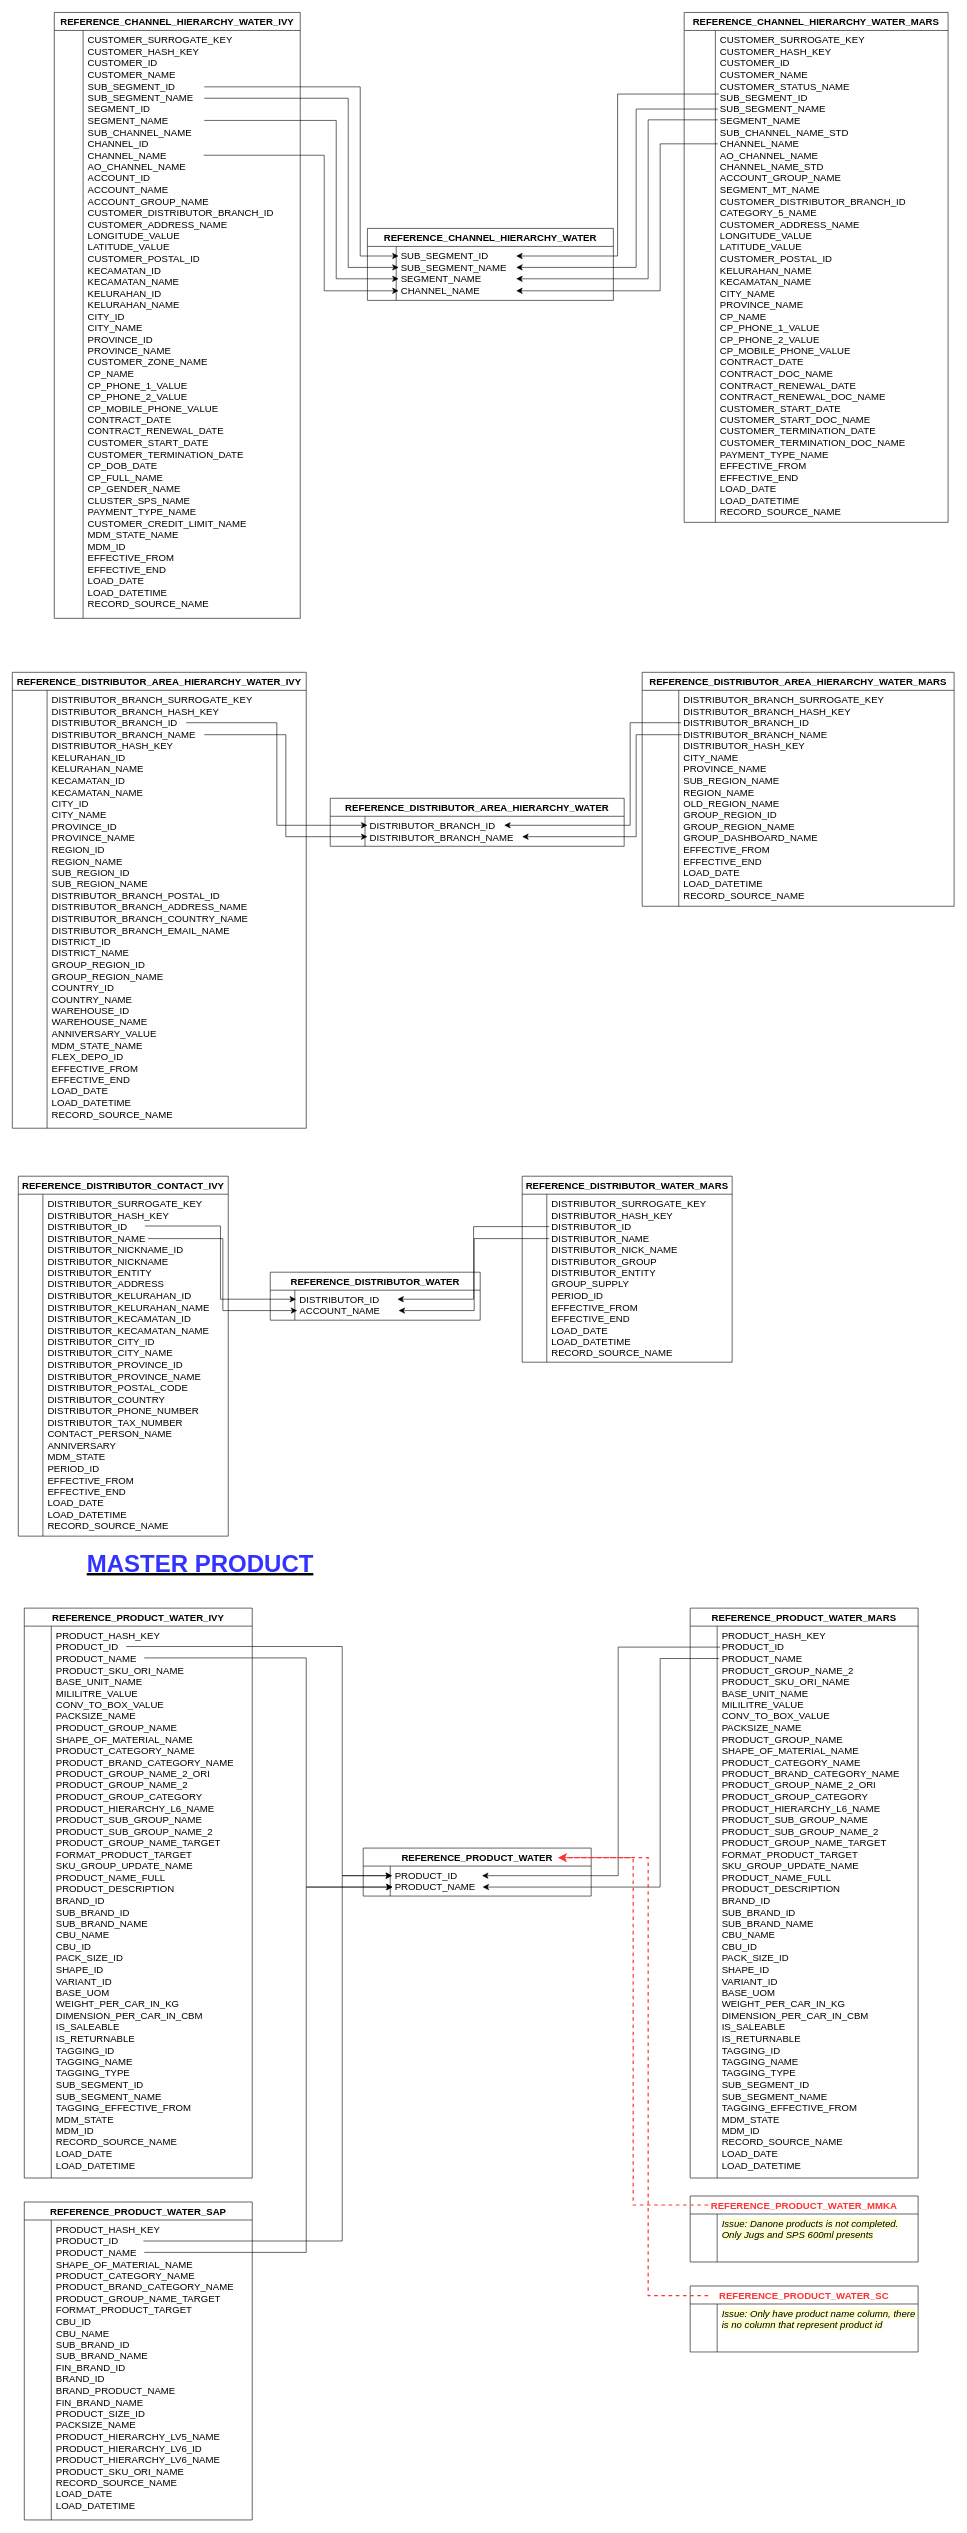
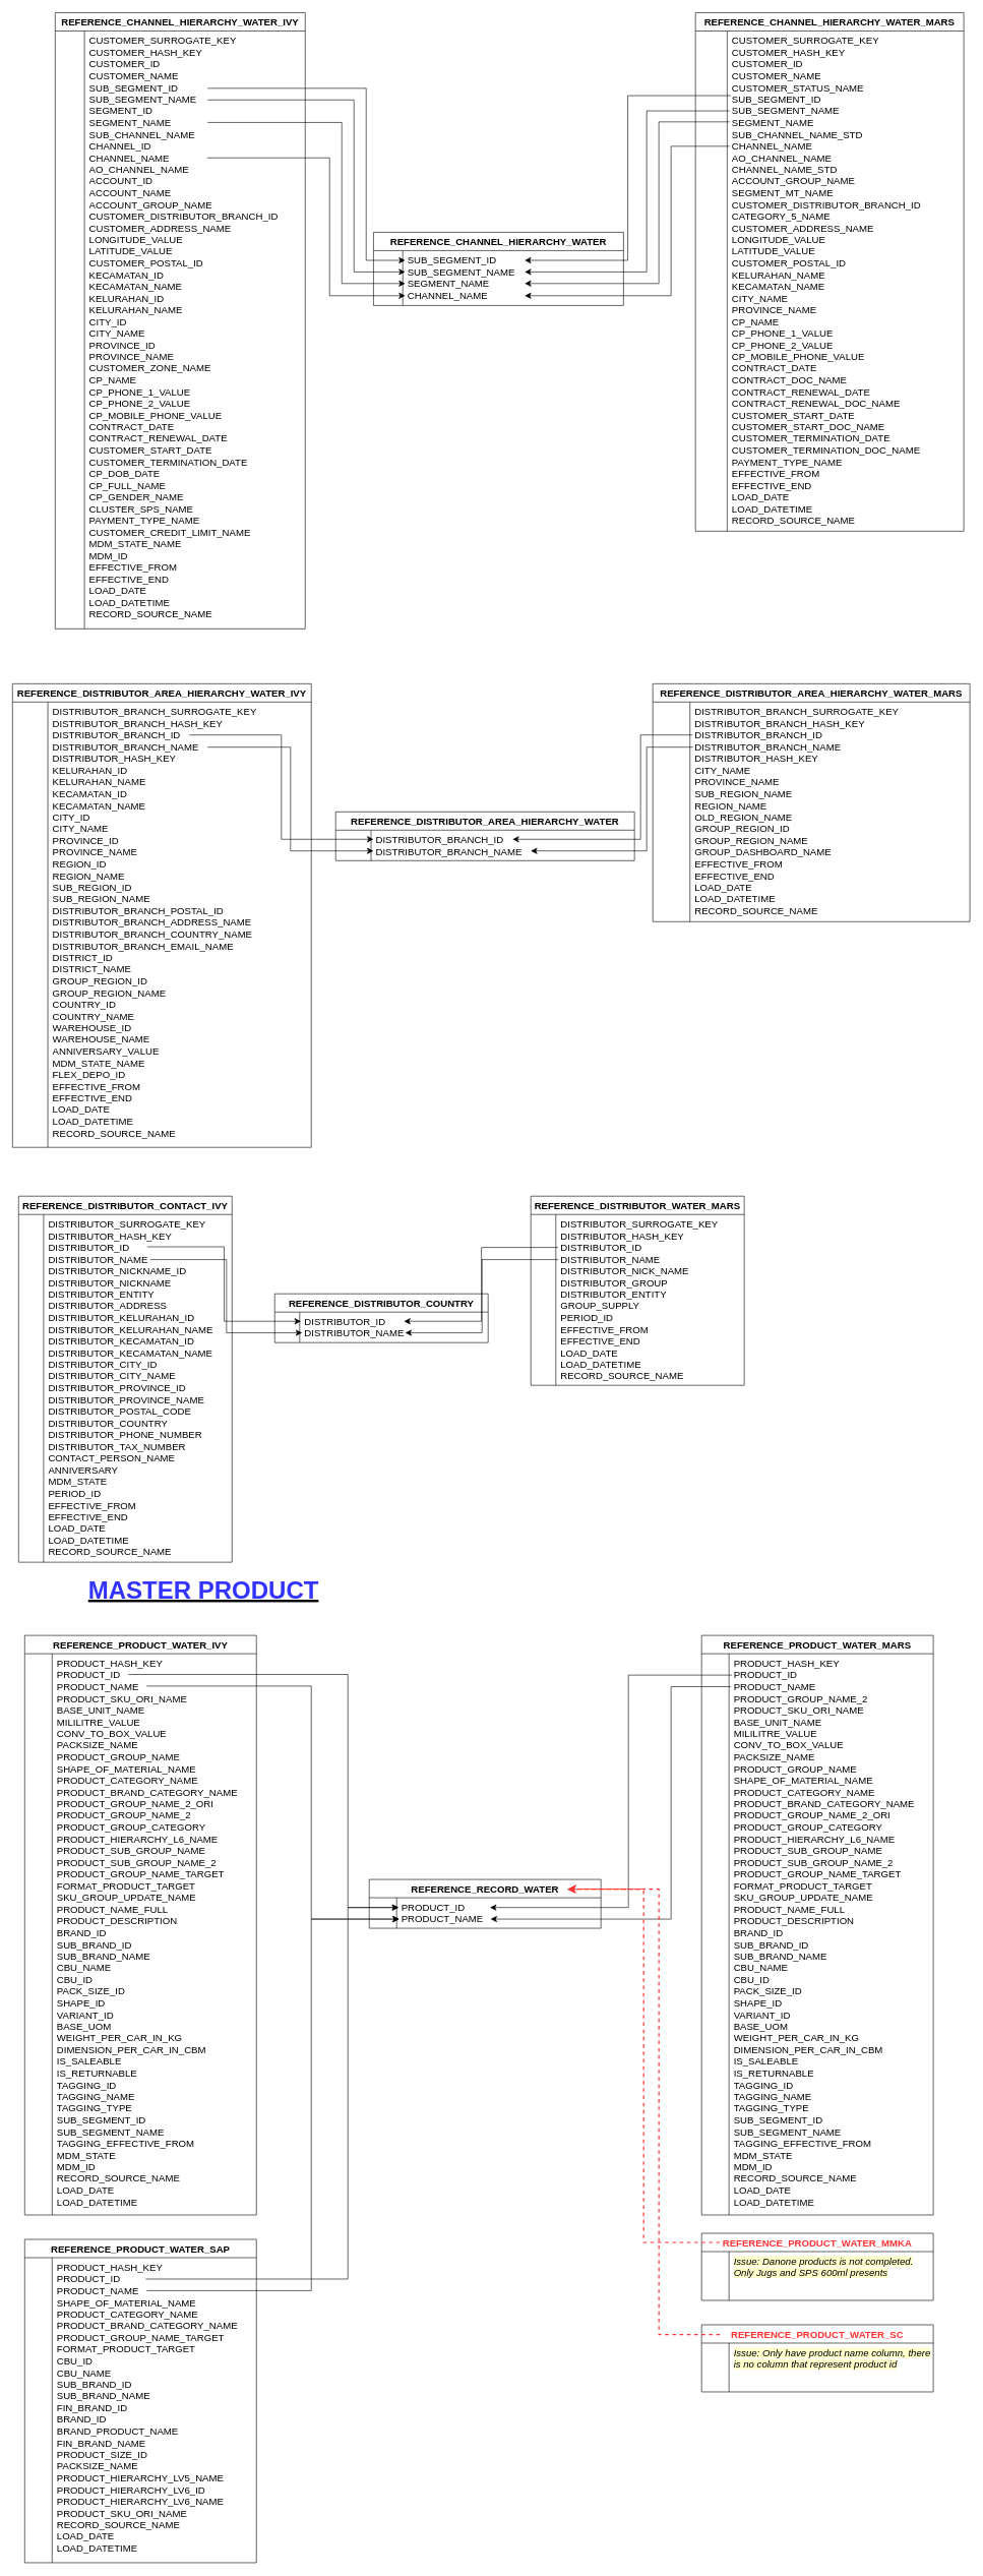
- <mxCell id="34" value="REFERENCE_DISTRIBUTOR_WATER" style="shape=table;startSize=30;container=1;collapsible=0;childLayout=tableLayout;fixedRows=1;rowLines=0;fontStyle=1;strokeColor=default;fontSize=16;" vertex="1" parent="1"><mxGeometry x="450" y="2120" width="350" height="80.0" as="geometry" /></mxCell>
+ <mxCell id="34" value="REFERENCE_DISTRIBUTOR_COUNTRY" style="shape=table;startSize=30;container=1;collapsible=0;childLayout=tableLayout;fixedRows=1;rowLines=0;fontStyle=1;strokeColor=default;fontSize=16;" vertex="1" parent="1"><mxGeometry x="450" y="2120" width="350" height="80.0" as="geometry" /></mxCell>
- <mxCell id="37" value="&lt;div&gt;&lt;span style=&quot;background-color: transparent; color: light-dark(rgb(0, 0, 0), rgb(255, 255, 255));&quot;&gt;DISTRIBUTOR_ID&lt;/span&gt;&lt;/div&gt;&lt;div&gt;ACCOUNT_NAME&lt;/div&gt;" style="shape=partialRectangle;html=1;whiteSpace=wrap;connectable=0;fillColor=none;top=0;left=0;bottom=0;right=0;align=left;spacingLeft=6;overflow=hidden;strokeColor=inherit;fontSize=16;verticalAlign=top;" vertex="1" parent="35"><mxGeometry x="41" width="309" height="50" as="geometry"><mxRectangle width="309" height="50" as="alternateBounds" /></mxGeometry></mxCell>
+ <mxCell id="37" value="&lt;div&gt;&lt;span style=&quot;background-color: transparent; color: light-dark(rgb(0, 0, 0), rgb(255, 255, 255));&quot;&gt;DISTRIBUTOR_ID&lt;/span&gt;&lt;/div&gt;&lt;div&gt;DISTRIBUTOR_NAME&lt;/div&gt;" style="shape=partialRectangle;html=1;whiteSpace=wrap;connectable=0;fillColor=none;top=0;left=0;bottom=0;right=0;align=left;spacingLeft=6;overflow=hidden;strokeColor=inherit;fontSize=16;verticalAlign=top;" vertex="1" parent="35"><mxGeometry x="41" width="309" height="50" as="geometry"><mxRectangle width="309" height="50" as="alternateBounds" /></mxGeometry></mxCell>
- <mxCell id="98" value="REFERENCE_PRODUCT_WATER" style="shape=table;startSize=30;container=1;collapsible=0;childLayout=tableLayout;fixedRows=1;rowLines=0;fontStyle=1;strokeColor=default;fontSize=16;" vertex="1" parent="1"><mxGeometry x="605" y="3080" width="380" height="80" as="geometry" /></mxCell>
+ <mxCell id="98" value="REFERENCE_RECORD_WATER" style="shape=table;startSize=30;container=1;collapsible=0;childLayout=tableLayout;fixedRows=1;rowLines=0;fontStyle=1;strokeColor=default;fontSize=16;" vertex="1" parent="1"><mxGeometry x="605" y="3080" width="380" height="80" as="geometry" /></mxCell>
